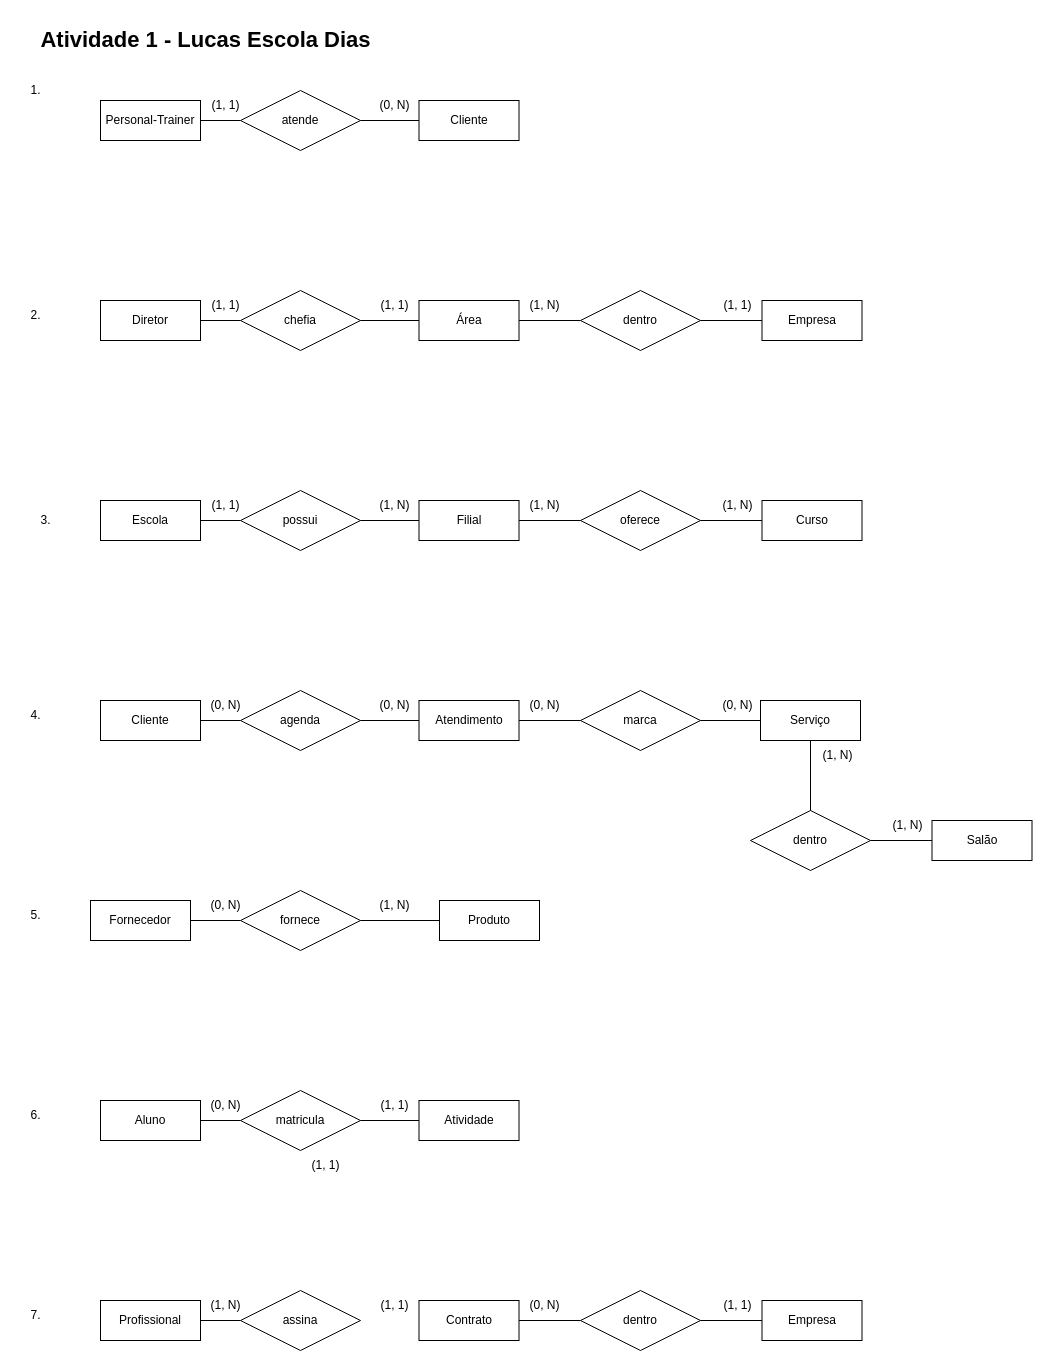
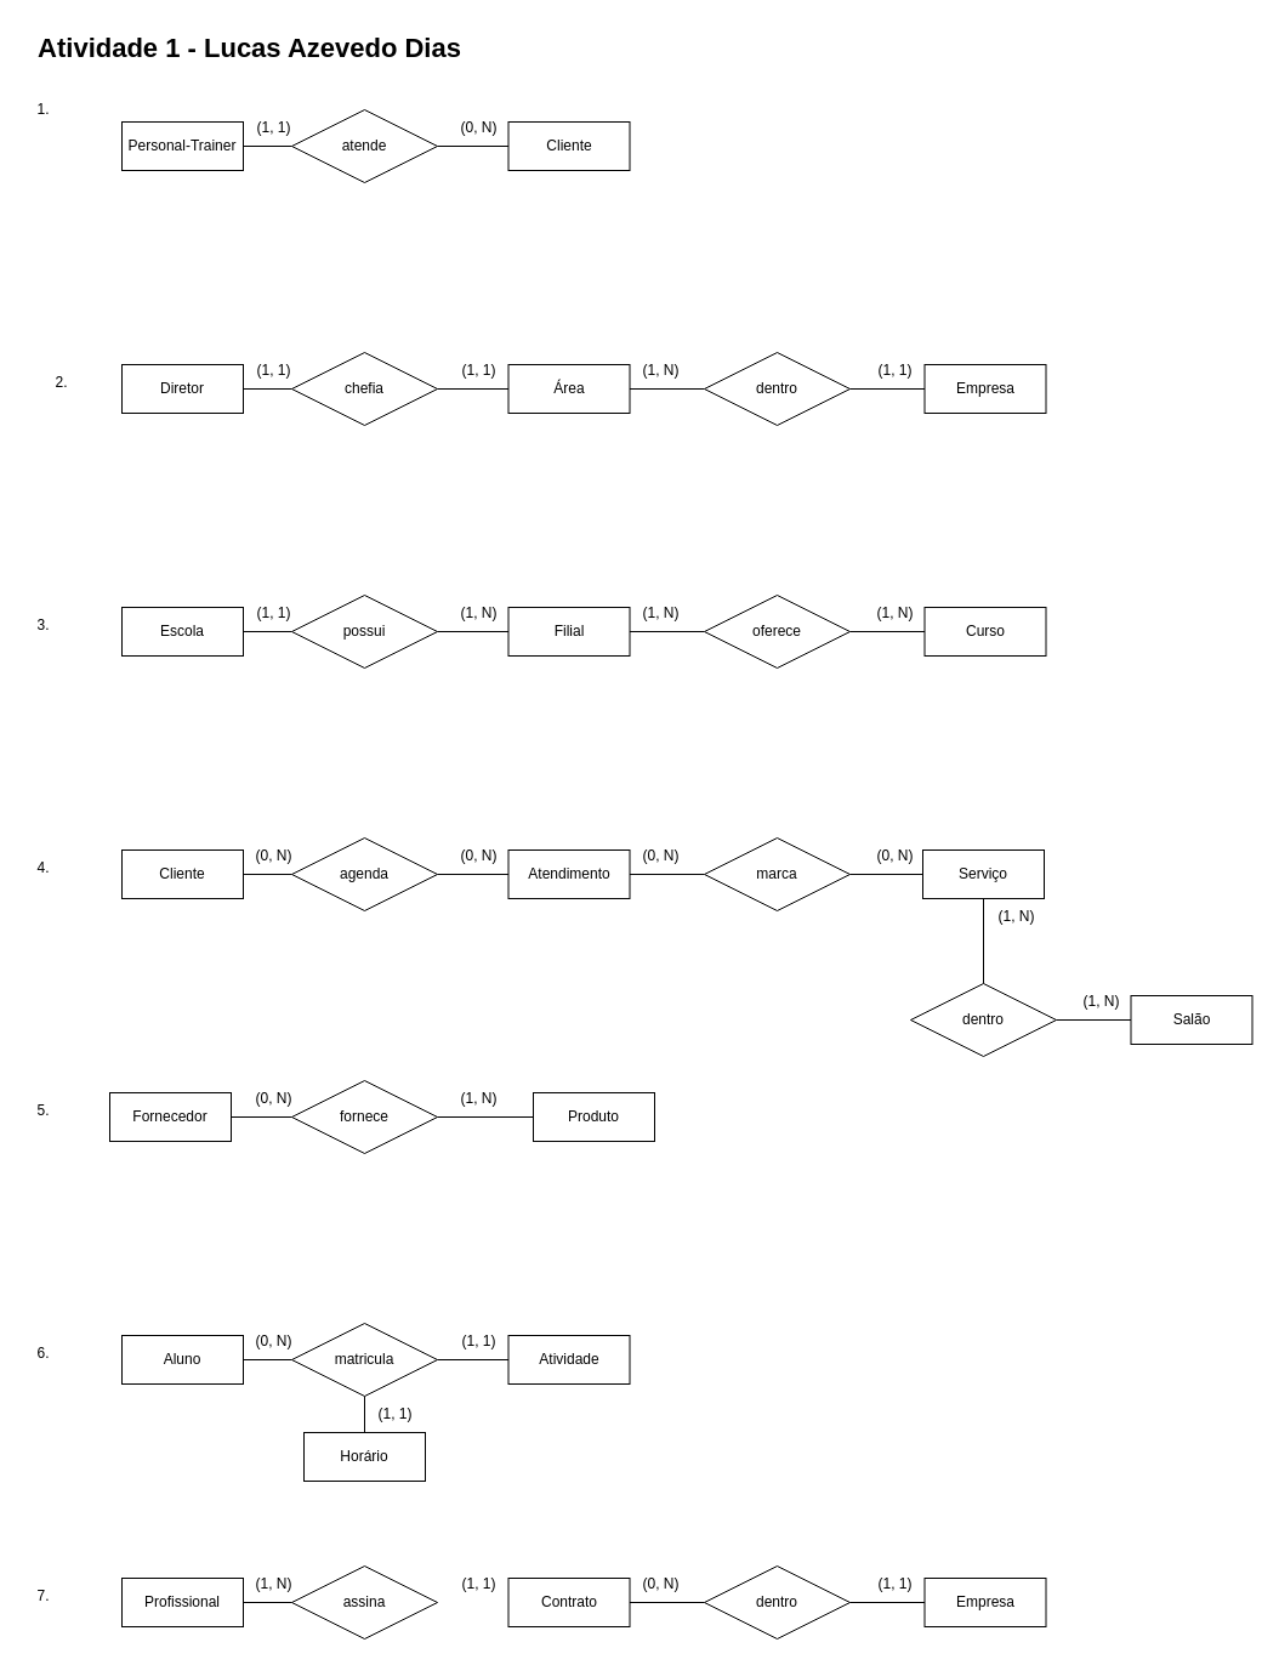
- <mxCell id="29" value="Atividade 1 - Lucas Escola Dias" style="text;html=1;resizable=0;autosize=1;align=center;verticalAlign=middle;points=[];fillColor=none;strokeColor=none;rounded=0;strokeWidth=1;fontSize=22;fontStyle=1" vertex="1" parent="1"><mxGeometry x="20" y="20" width="370" height="40" as="geometry" /></mxCell>
+ <mxCell id="29" value="Atividade 1 - Lucas Azevedo Dias" style="text;html=1;resizable=0;autosize=1;align=center;verticalAlign=middle;points=[];fillColor=none;strokeColor=none;rounded=0;strokeWidth=1;fontSize=22;fontStyle=1" vertex="1" parent="1"><mxGeometry x="20" y="20" width="370" height="40" as="geometry" /></mxCell>
- <mxCell id="3" value="2." style="text;html=1;resizable=0;autosize=1;align=center;verticalAlign=middle;points=[];fillColor=none;strokeColor=none;rounded=0;" vertex="1" parent="1"><mxGeometry x="20" y="300" width="30" height="30" as="geometry" /></mxCell>
+ <mxCell id="3" value="2." style="text;html=1;resizable=0;autosize=1;align=center;verticalAlign=middle;points=[];fillColor=none;strokeColor=none;rounded=0;" vertex="1" parent="1"><mxGeometry x="35" y="300" width="30" height="30" as="geometry" /></mxCell>
- <mxCell id="4" value="3." style="text;html=1;resizable=0;autosize=1;align=center;verticalAlign=middle;points=[];fillColor=none;strokeColor=none;rounded=0;" vertex="1" parent="1"><mxGeometry x="30" y="505" width="30" height="30" as="geometry" /></mxCell>
+ <mxCell id="4" value="3." style="text;html=1;resizable=0;autosize=1;align=center;verticalAlign=middle;points=[];fillColor=none;strokeColor=none;rounded=0;" vertex="1" parent="1"><mxGeometry x="20" y="500" width="30" height="30" as="geometry" /></mxCell>
+ <mxCell id="74" value="" style="endArrow=none;html=1;rounded=0;fontSize=12;exitX=0.5;exitY=1;exitDx=0;exitDy=0;entryX=0.5;entryY=0;entryDx=0;entryDy=0;" edge="1" parent="1" source="72" target="70"><mxGeometry relative="1" as="geometry"><mxPoint x="141" y="1100" as="sourcePoint" /><mxPoint x="301" y="1100" as="targetPoint" /></mxGeometry></mxCell>
+ <mxCell id="70" value="Horário" style="whiteSpace=wrap;html=1;align=center;fontSize=12;strokeWidth=1;" vertex="1" parent="1"><mxGeometry x="250" y="1180" width="100" height="40" as="geometry" /></mxCell>
